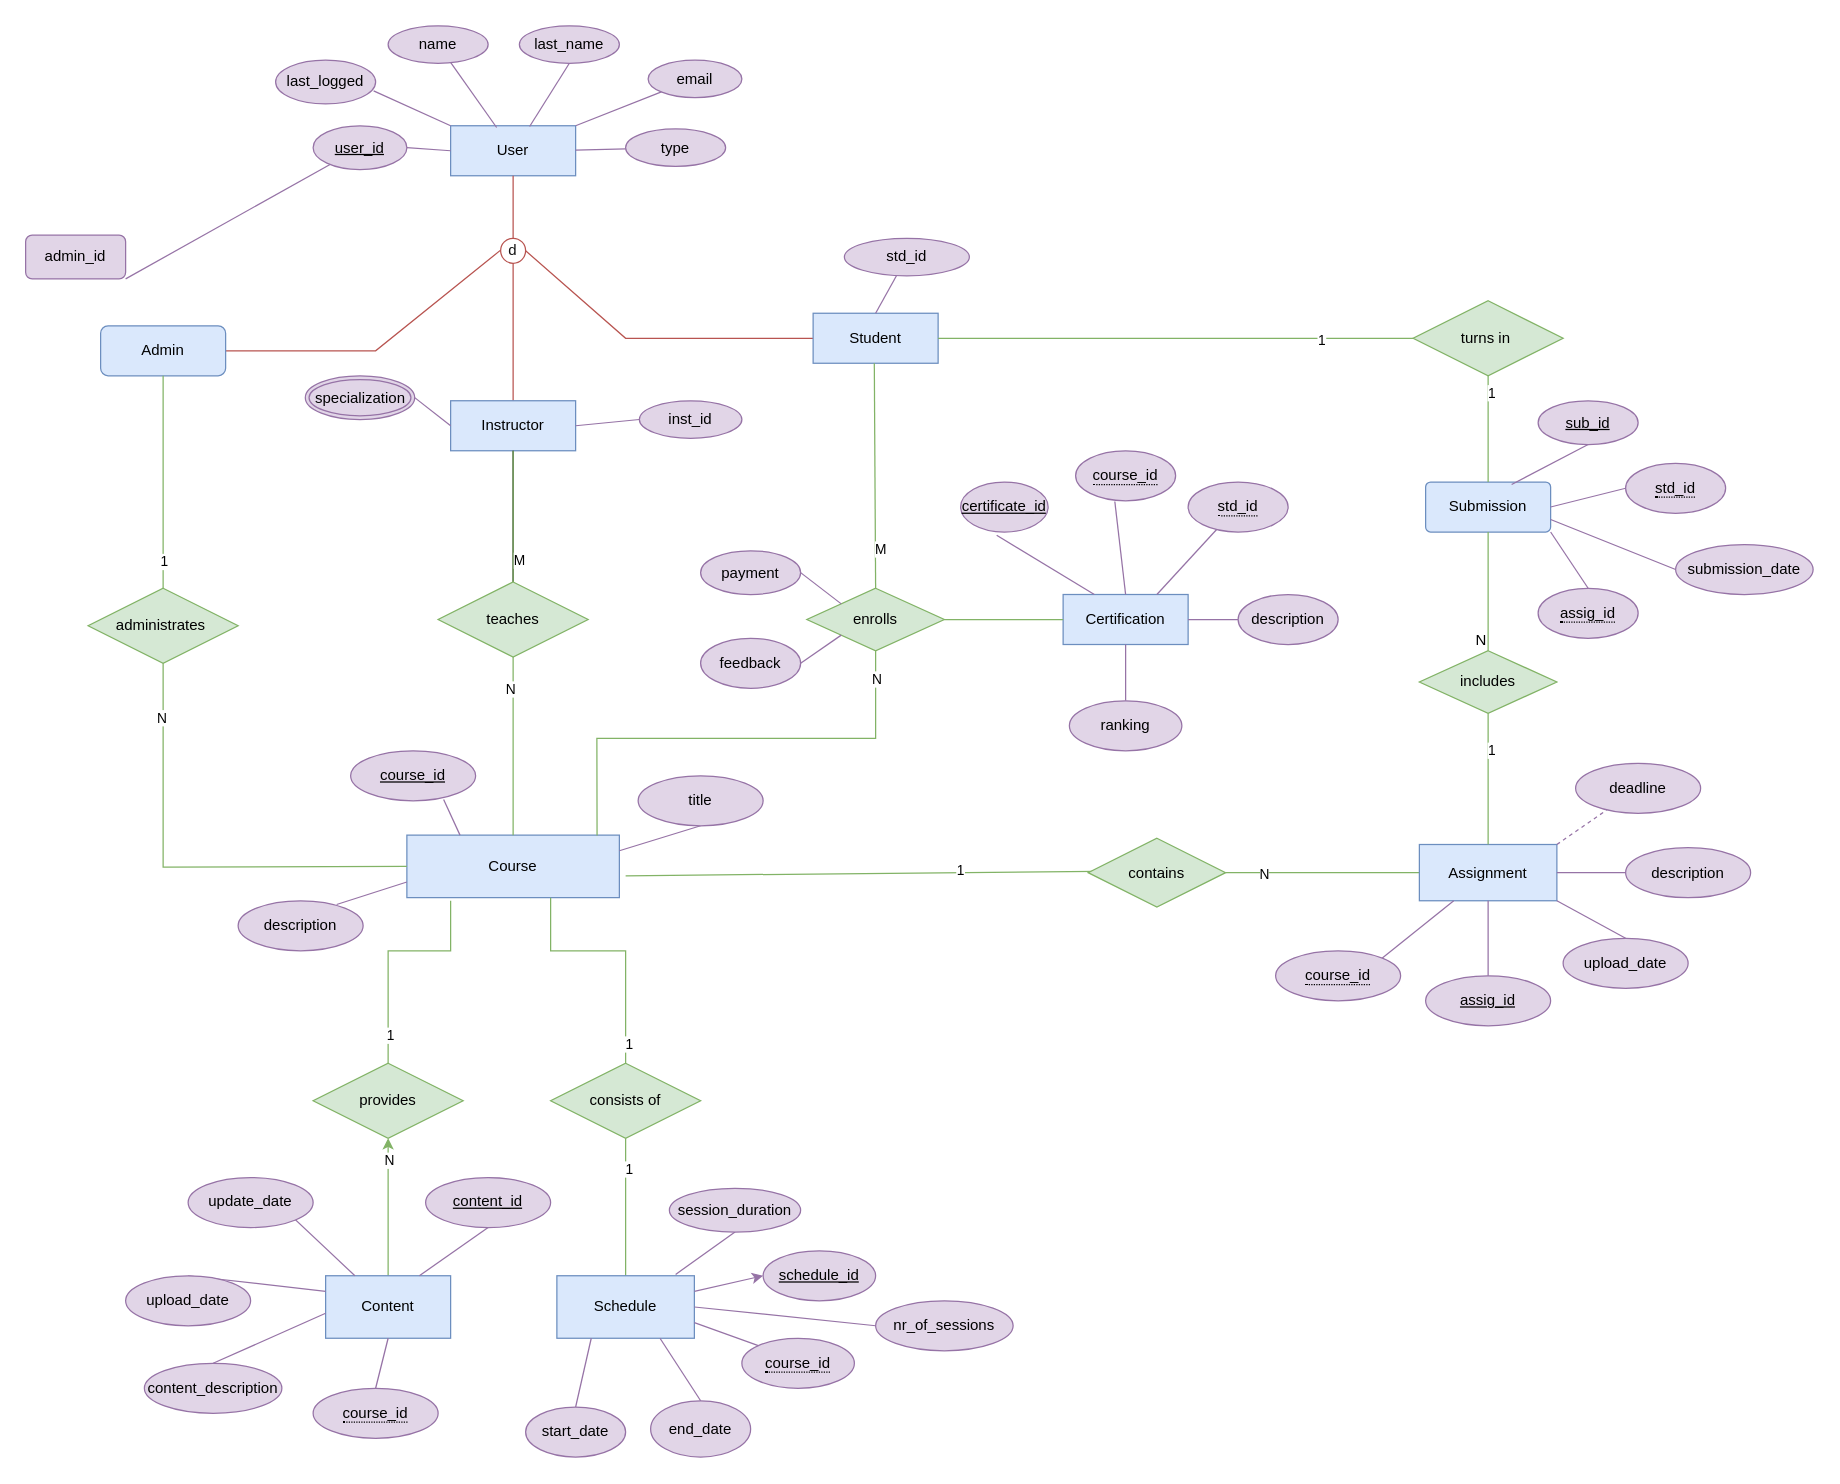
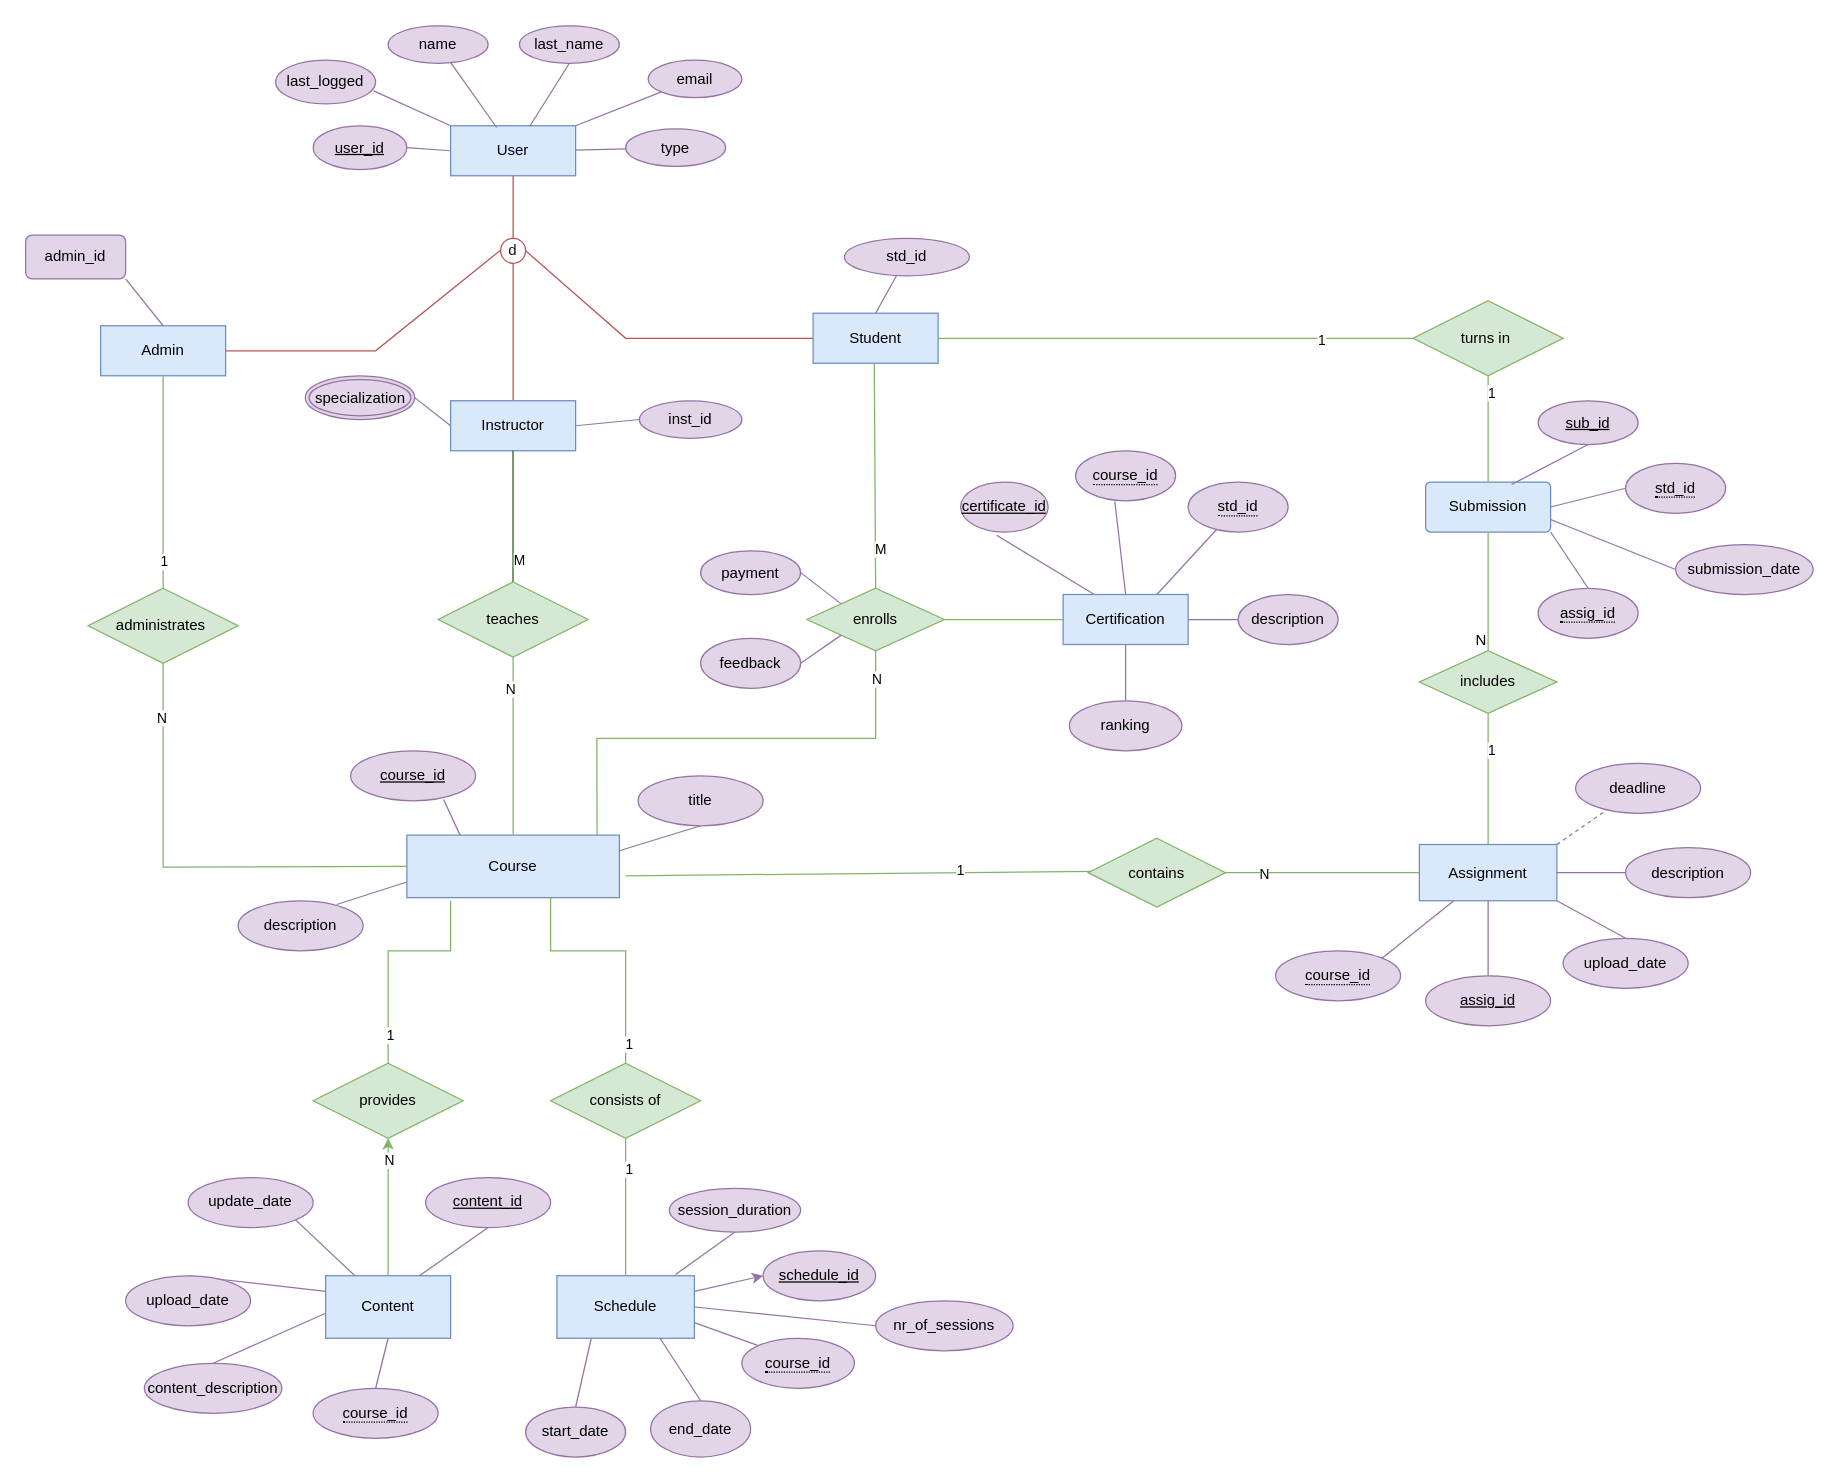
- <mxCell id="137" value="" style="endArrow=none;html=1;rounded=0;exitX=1;exitY=1;exitDx=0;exitDy=0;fillColor=#e1d5e7;strokeColor=#9673a6;" edge="1" parent="1" source="139" target="96"><mxGeometry relative="1" as="geometry"><mxPoint x="10" y="240" as="sourcePoint" /><mxPoint x="170" y="240" as="targetPoint" /></mxGeometry></mxCell>
+ <mxCell id="137" value="" style="endArrow=none;html=1;rounded=0;entryX=0.5;entryY=0;entryDx=0;entryDy=0;exitX=1;exitY=1;exitDx=0;exitDy=0;fillColor=#e1d5e7;strokeColor=#9673a6;" edge="1" parent="1" source="139" target="8"><mxGeometry relative="1" as="geometry"><mxPoint x="10" y="240" as="sourcePoint" /><mxPoint x="170" y="240" as="targetPoint" /></mxGeometry></mxCell>
- <mxCell id="8" value="Admin" style="whiteSpace=wrap;html=1;align=center;fillColor=#dae8fc;strokeColor=#6c8ebf;rounded=1;" parent="1" vertex="1"><mxGeometry x="80" y="260" width="100" height="40" as="geometry" /></mxCell>
+ <mxCell id="8" value="Admin" style="whiteSpace=wrap;html=1;align=center;fillColor=#dae8fc;strokeColor=#6c8ebf;" parent="1" vertex="1"><mxGeometry x="80" y="260" width="100" height="40" as="geometry" /></mxCell>
